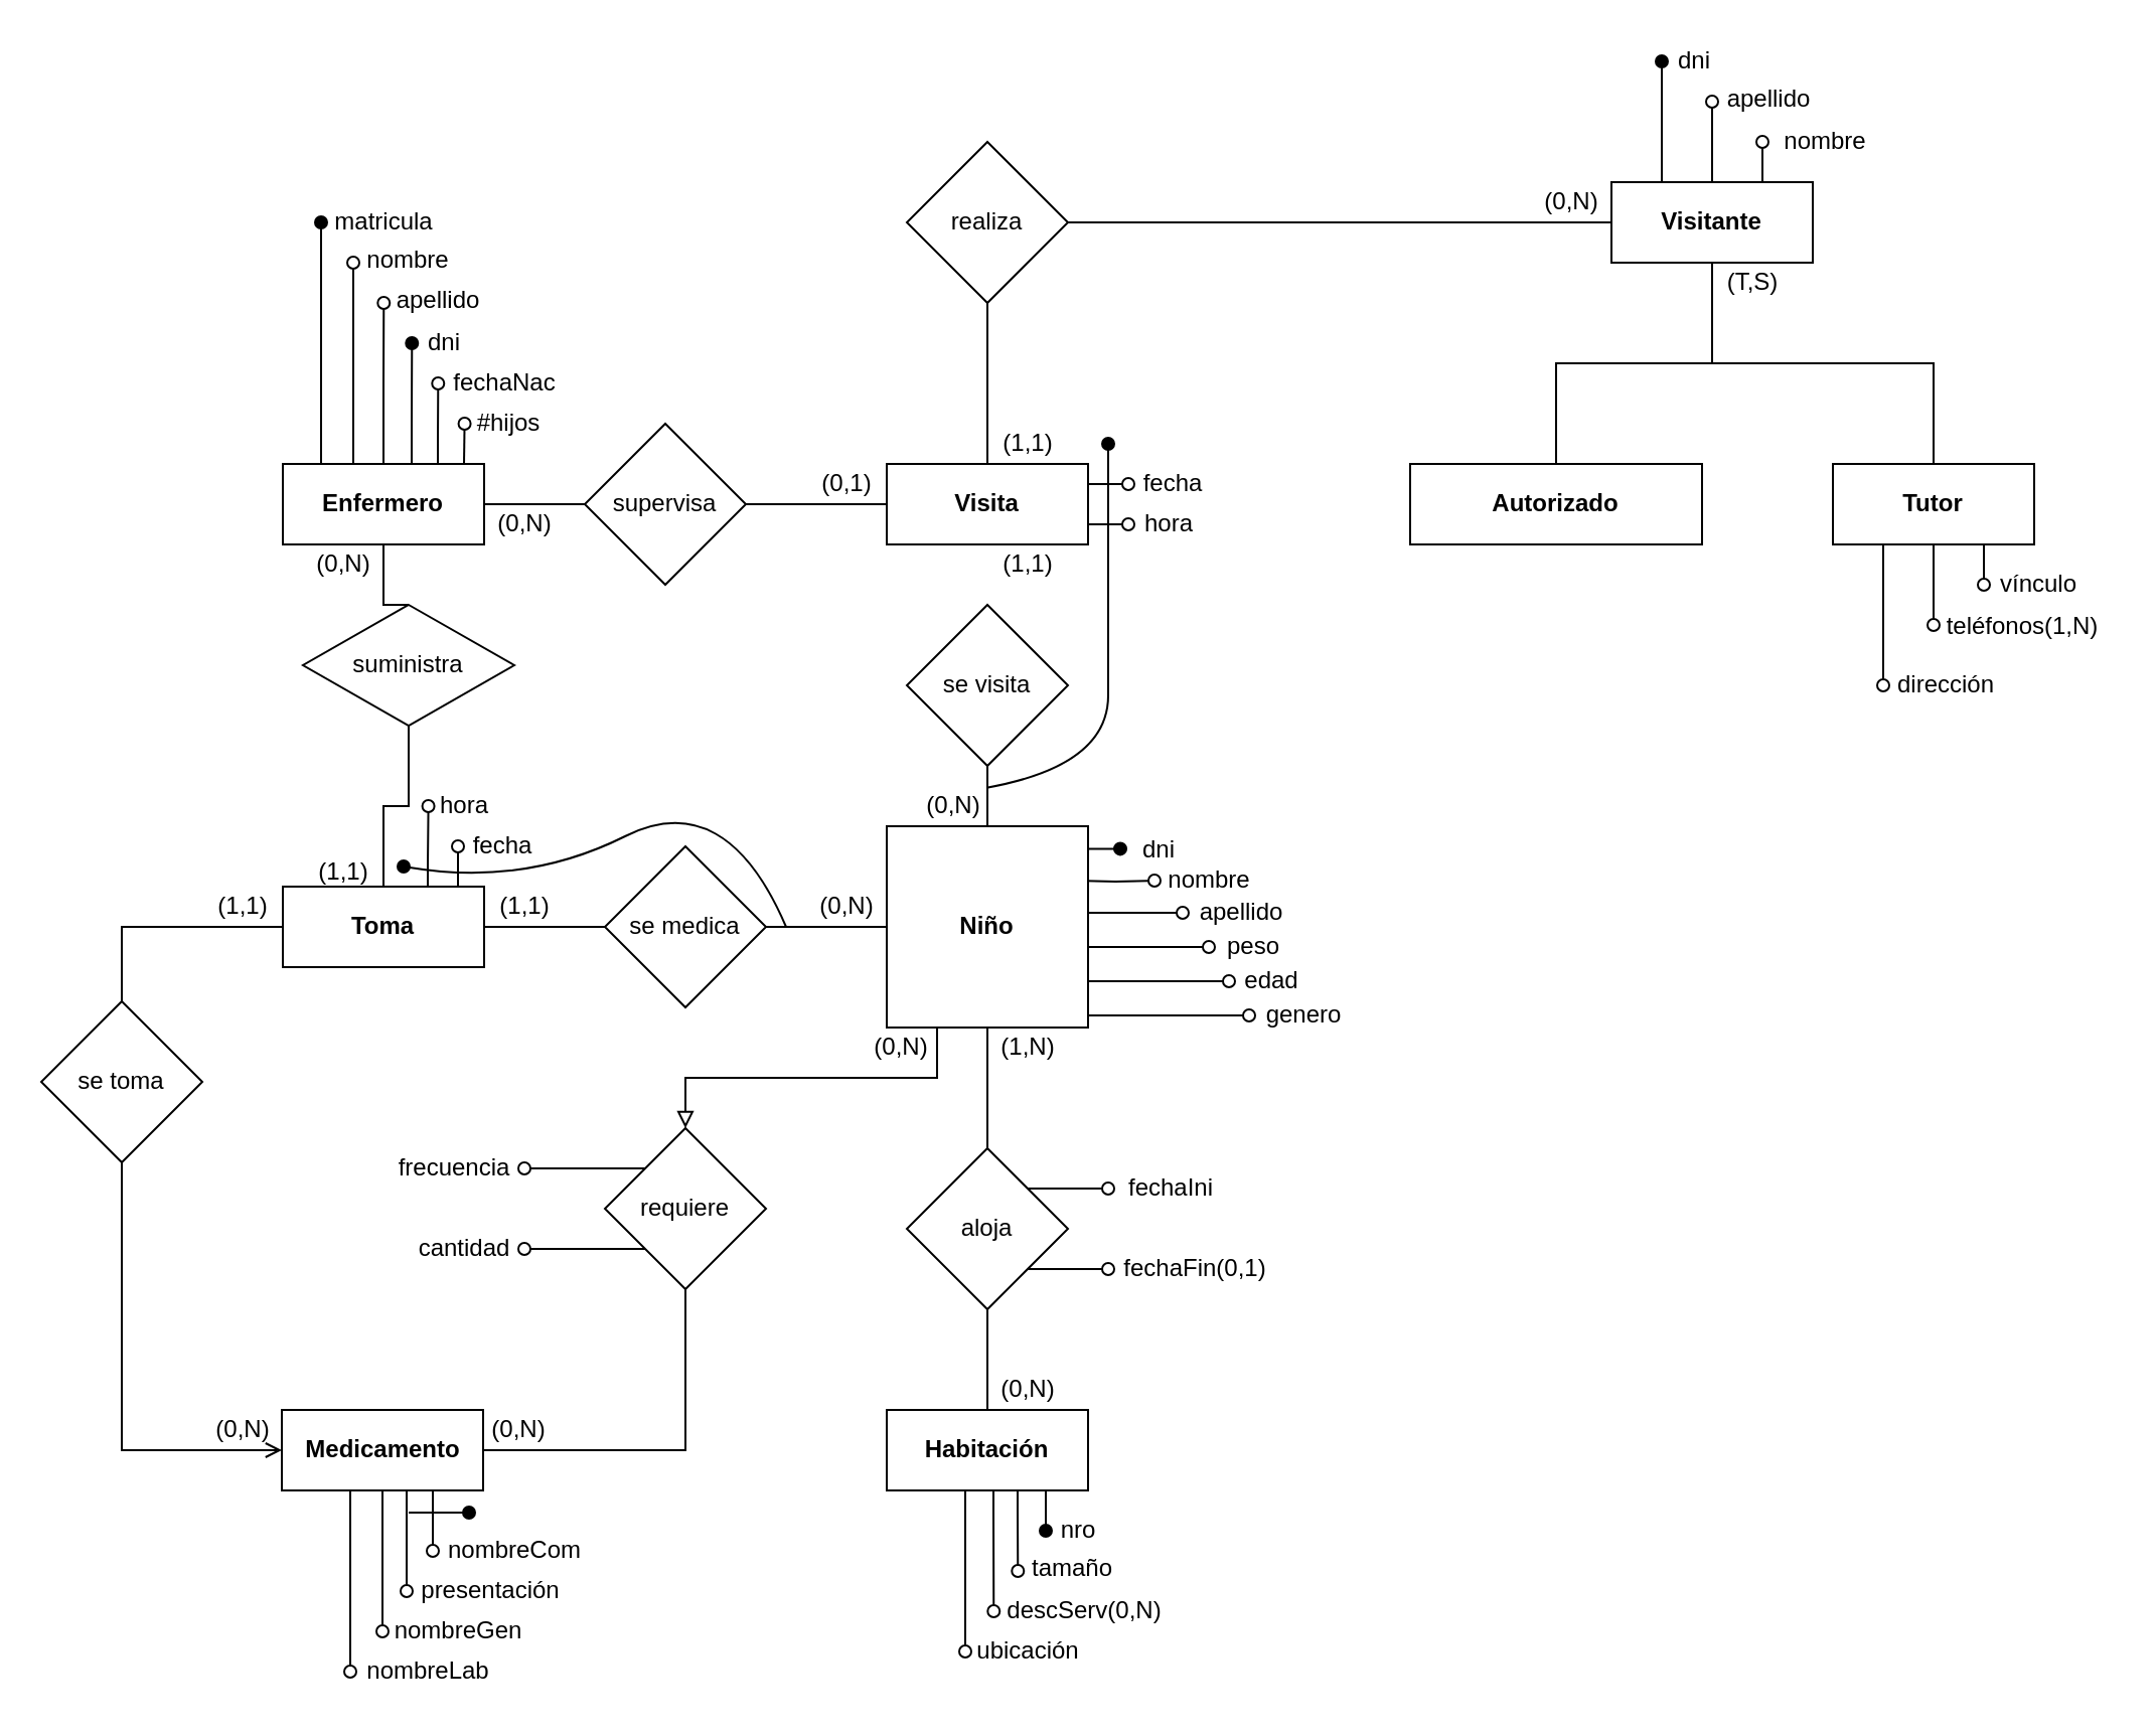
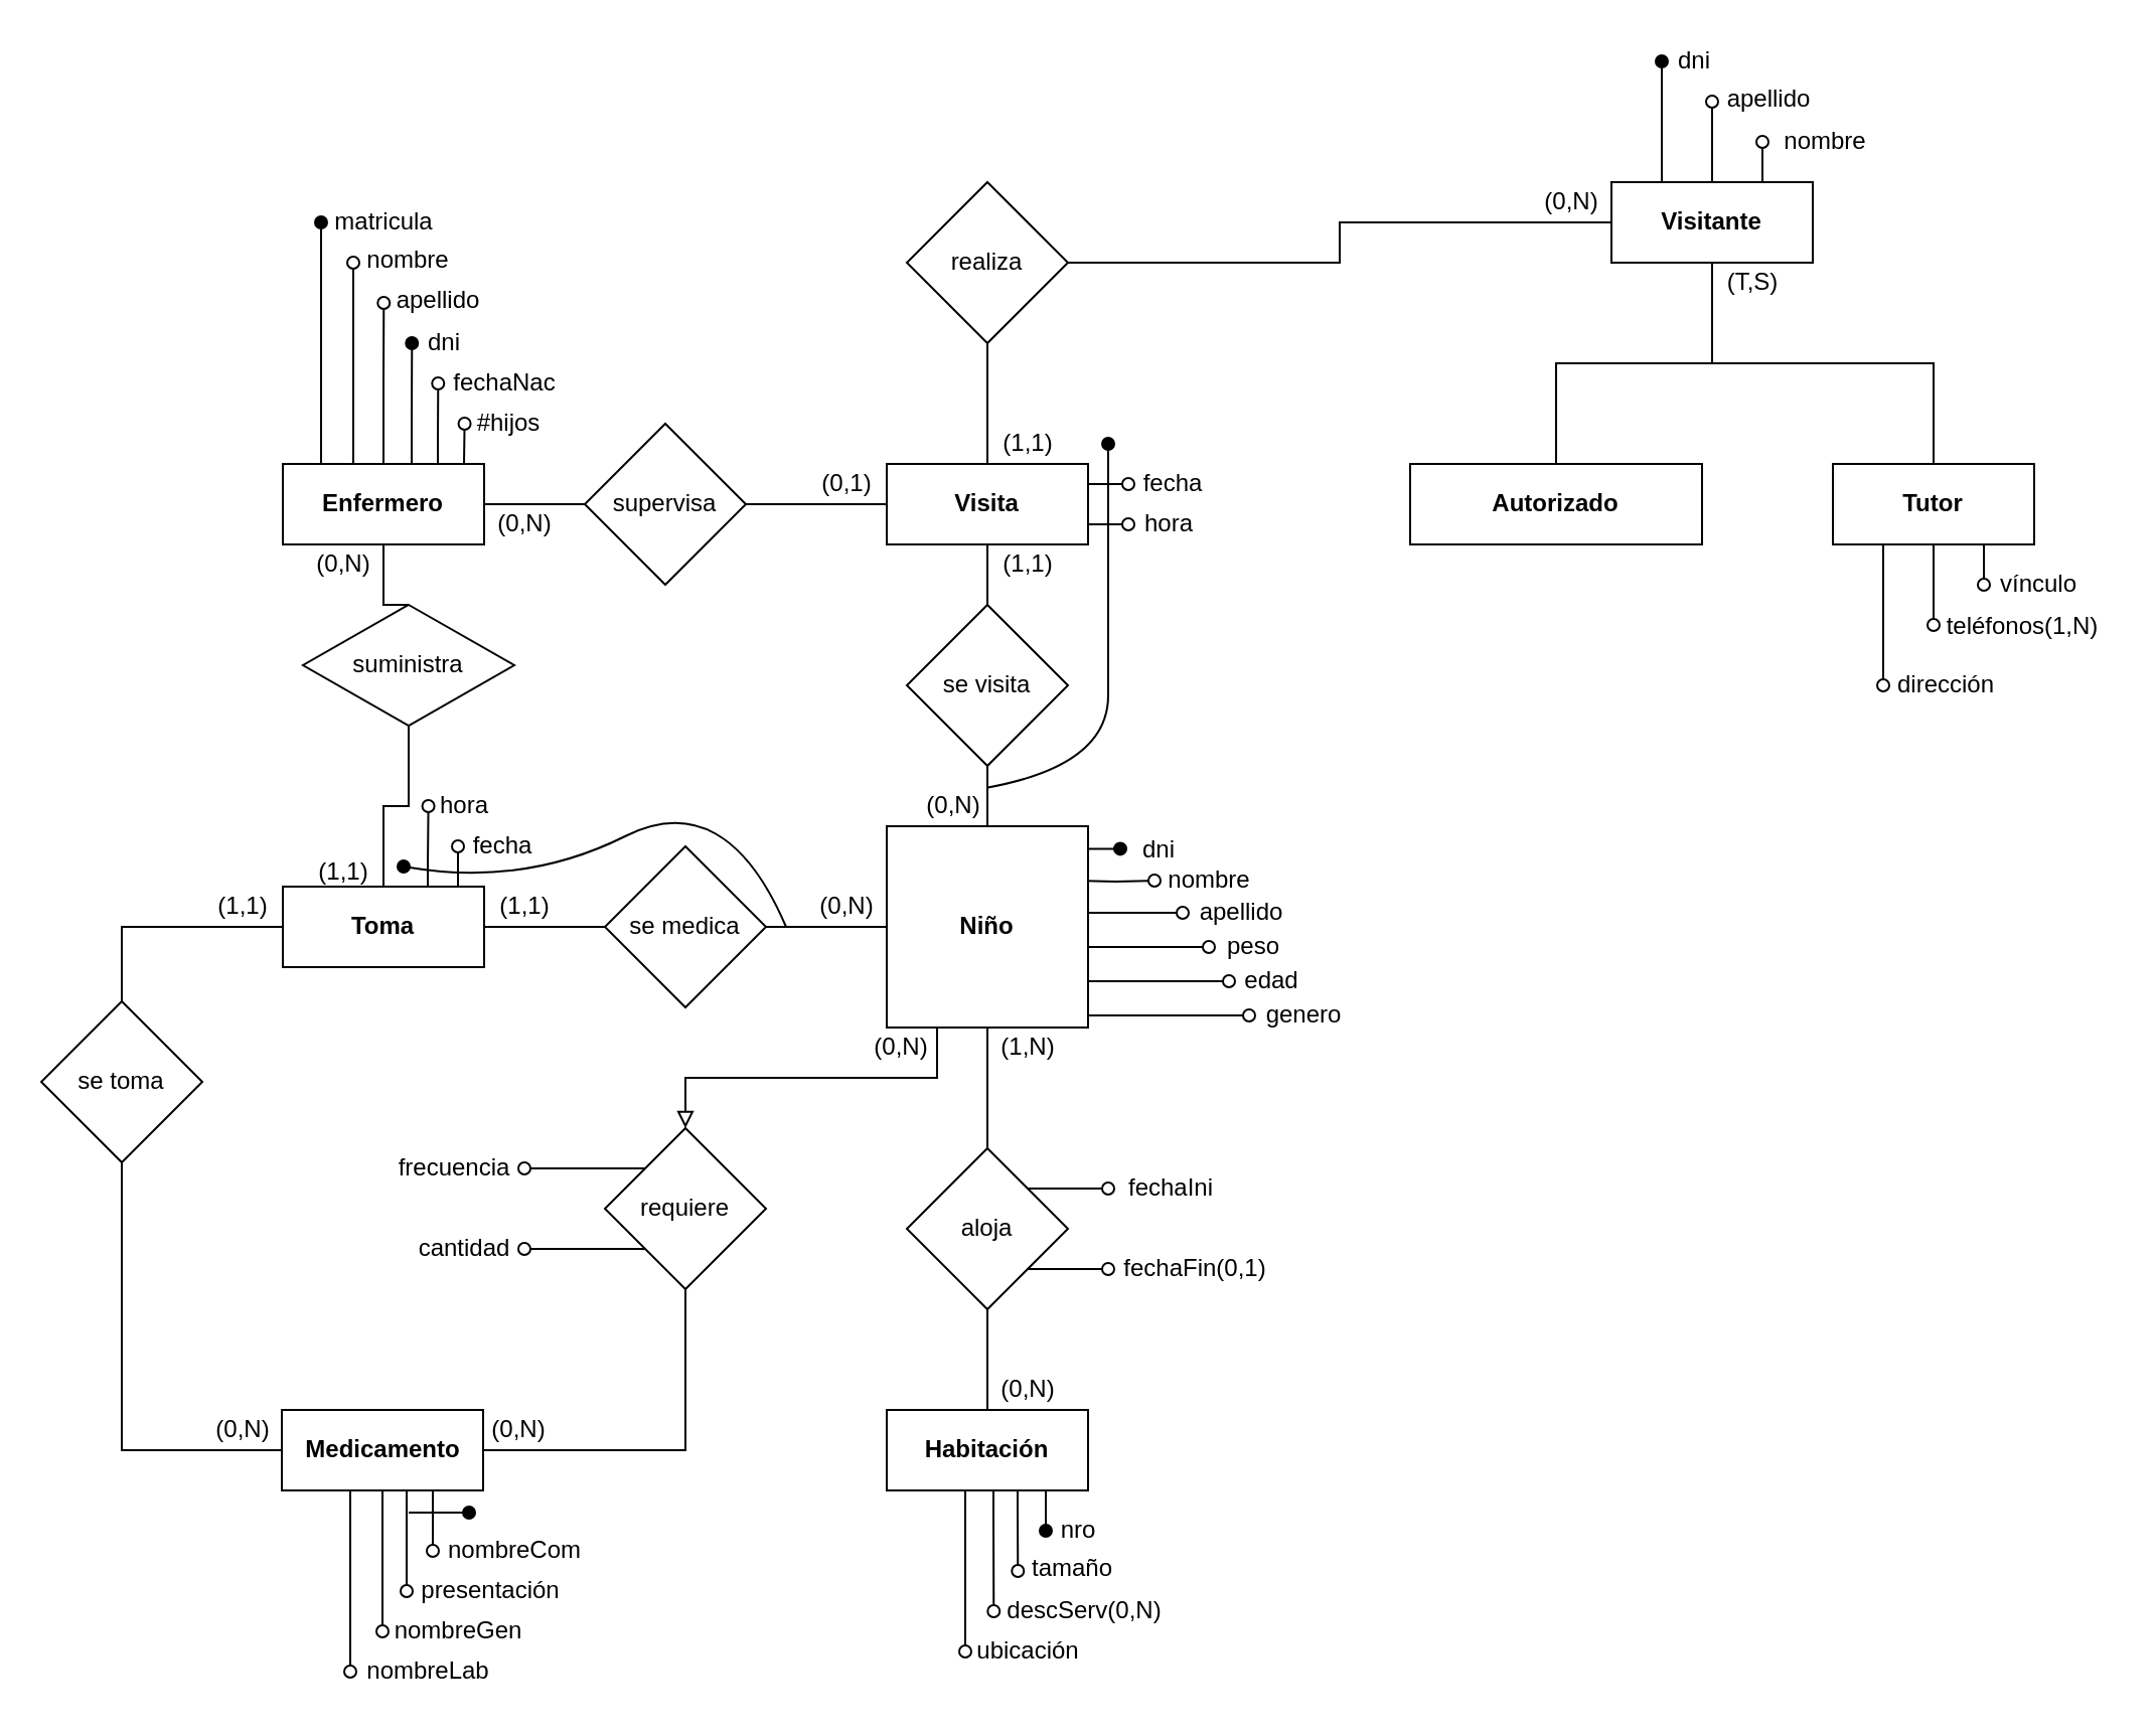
- <mxCell id="47" value="realiza" style="rhombus;whiteSpace=wrap;html=1;" parent="1" vertex="1"><mxGeometry x="450" y="70" width="80" height="80" as="geometry" /></mxCell>
+ <mxCell id="47" value="realiza" style="rhombus;whiteSpace=wrap;html=1;" parent="1" vertex="1"><mxGeometry x="450" y="90" width="80" height="80" as="geometry" /></mxCell>
+ <mxCell id="39" style="edgeStyle=orthogonalEdgeStyle;rounded=0;orthogonalLoop=1;jettySize=auto;html=1;exitX=0.5;exitY=1;exitDx=0;exitDy=0;entryX=0.5;entryY=0;entryDx=0;entryDy=0;endArrow=none;endFill=0;" parent="1" source="43" target="45" edge="1"><mxGeometry relative="1" as="geometry" /></mxCell>
- <mxCell id="61" style="edgeStyle=orthogonalEdgeStyle;rounded=0;orthogonalLoop=1;jettySize=auto;html=1;exitX=0.5;exitY=1;exitDx=0;exitDy=0;entryX=0;entryY=0.5;entryDx=0;entryDy=0;endArrow=open;endFill=0;" parent="1" source="64" target="31" edge="1"><mxGeometry relative="1" as="geometry" /></mxCell>
+ <mxCell id="61" style="edgeStyle=orthogonalEdgeStyle;rounded=0;orthogonalLoop=1;jettySize=auto;html=1;exitX=0.5;exitY=1;exitDx=0;exitDy=0;entryX=0;entryY=0.5;entryDx=0;entryDy=0;endArrow=none;endFill=0;" parent="1" source="64" target="31" edge="1"><mxGeometry relative="1" as="geometry" /></mxCell>
